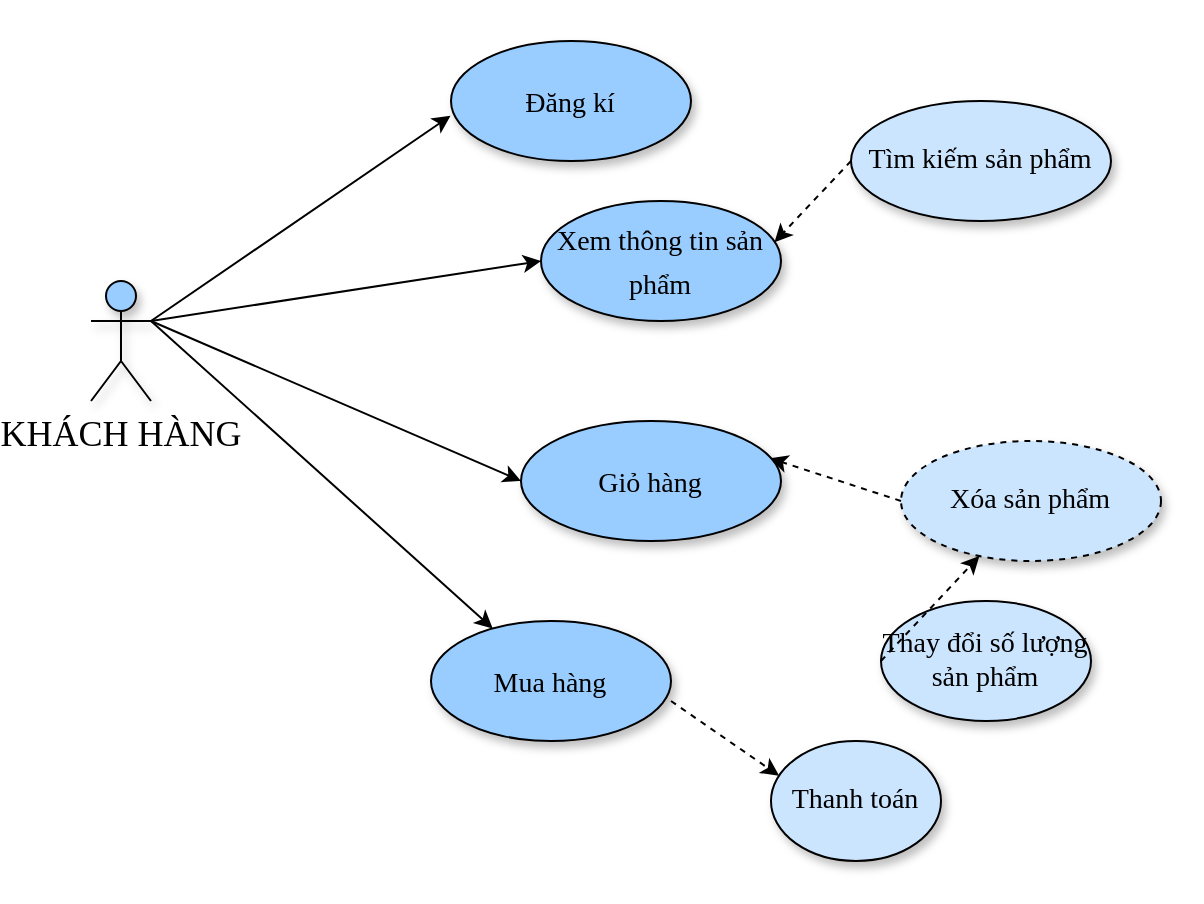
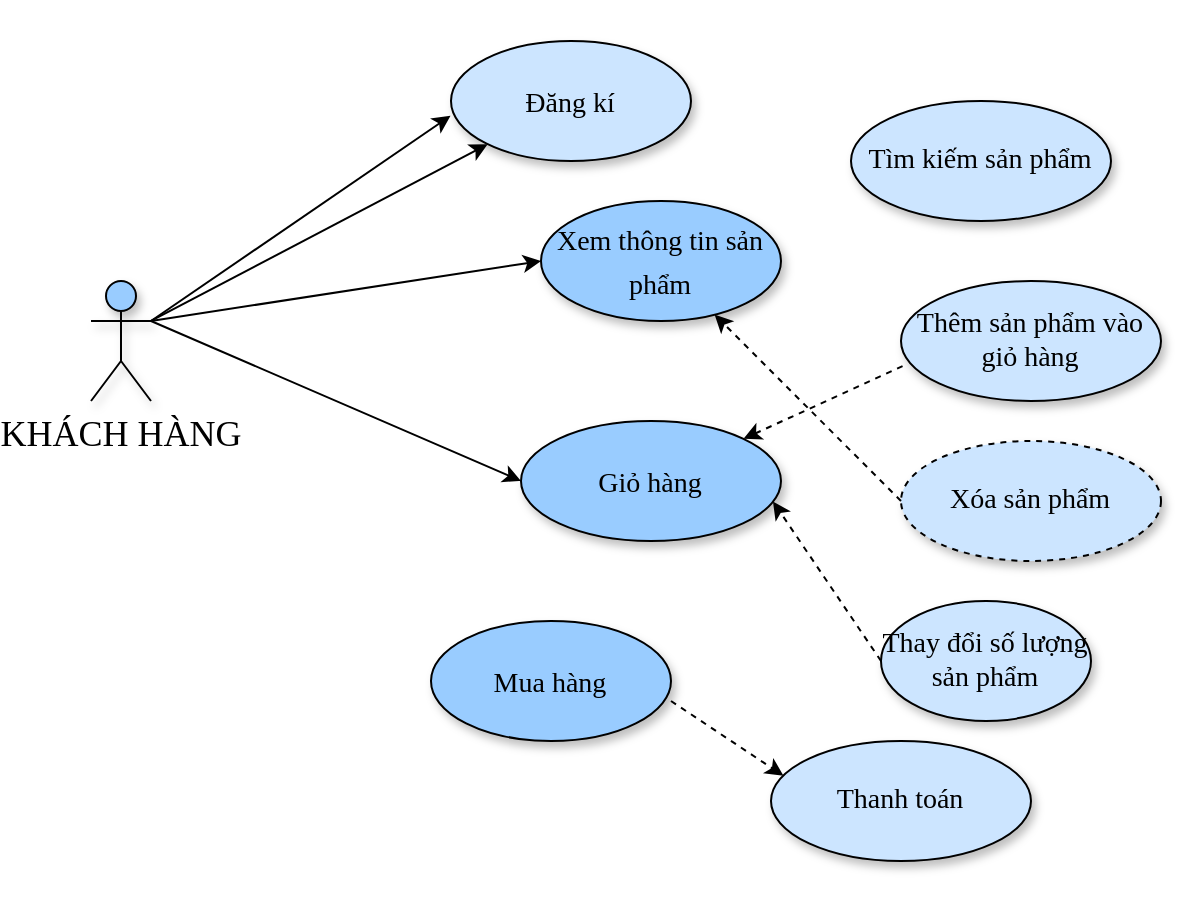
- <mxCell id="13" value="&lt;span style=&quot;font-size: 14px;&quot;&gt;Đăng kí&lt;/span&gt;" style="ellipse;whiteSpace=wrap;html=1;shadow=1;fontFamily=Times New Roman;fontSize=18;fillColor=#99CCFF;" vertex="1" parent="1"><mxGeometry x="200" y="20" width="120" height="60" as="geometry" /></mxCell>
+ <mxCell id="13" value="&lt;span style=&quot;font-size: 14px;&quot;&gt;Đăng kí&lt;/span&gt;" style="ellipse;whiteSpace=wrap;html=1;shadow=1;fontFamily=Times New Roman;fontSize=18;fillColor=#cce5ff;" vertex="1" parent="1"><mxGeometry x="200" y="20" width="120" height="60" as="geometry" /></mxCell>
- <mxCell id="16" value="" style="endArrow=classic;html=1;rounded=0;dashed=1;exitX=0;exitY=0.5;exitDx=0;exitDy=0;entryX=0.973;entryY=0.343;entryDx=0;entryDy=0;entryPerimeter=0;" edge="1" parent="1" source="15" target="3"><mxGeometry width="50" height="50" relative="1" as="geometry"><mxPoint x="435.78" y="192.6" as="sourcePoint" /><mxPoint x="328.459" y="247.691" as="targetPoint" /></mxGeometry></mxCell>
+ <mxCell id="5" value="Thêm sản phẩm vào giỏ hàng" style="ellipse;whiteSpace=wrap;html=1;shadow=1;fontFamily=Times New Roman;fontSize=14;fillColor=#CCE5FF;" parent="1" vertex="1"><mxGeometry x="425" y="140" width="130" height="60" as="geometry" /></mxCell>
+ <mxCell id="10" value="" style="endArrow=classic;html=1;rounded=0;dashed=1;exitX=0.006;exitY=0.71;exitDx=0;exitDy=0;exitPerimeter=0;" parent="1" source="5" target="4" edge="1"><mxGeometry width="50" height="50" relative="1" as="geometry"><mxPoint x="370" y="140" as="sourcePoint" /><mxPoint x="420" y="90" as="targetPoint" /></mxGeometry></mxCell>
- <mxCell id="18" value="" style="endArrow=classic;html=1;rounded=0;fontFamily=Times New Roman;fontSize=14;exitX=1;exitY=0.333;exitDx=0;exitDy=0;exitPerimeter=0;" edge="1" parent="1" source="2" target="17"><mxGeometry width="50" height="50" relative="1" as="geometry"><mxPoint x="60" y="170" as="sourcePoint" /><mxPoint x="200" y="320" as="targetPoint" /></mxGeometry></mxCell>
+ <mxCell id="18" value="" style="endArrow=classic;html=1;rounded=0;fontFamily=Times New Roman;fontSize=14;exitX=1;exitY=0.333;exitDx=0;exitDy=0;exitPerimeter=0;" edge="1" parent="1" source="2" target="13"><mxGeometry width="50" height="50" relative="1" as="geometry"><mxPoint x="60" y="170" as="sourcePoint" /><mxPoint x="200" y="320" as="targetPoint" /></mxGeometry></mxCell>
- <mxCell id="11" value="" style="endArrow=classic;html=1;rounded=0;dashed=1;exitX=0;exitY=0.5;exitDx=0;exitDy=0;entryX=0.957;entryY=0.31;entryDx=0;entryDy=0;entryPerimeter=0;" parent="1" source="8" target="4" edge="1"><mxGeometry width="50" height="50" relative="1" as="geometry"><mxPoint x="380" y="150" as="sourcePoint" /><mxPoint x="307.308" y="241.822" as="targetPoint" /></mxGeometry></mxCell>
+ <mxCell id="11" value="" style="endArrow=classic;html=1;rounded=0;dashed=1;exitX=0;exitY=0.5;exitDx=0;exitDy=0;" parent="1" source="8" target="3" edge="1"><mxGeometry width="50" height="50" relative="1" as="geometry"><mxPoint x="380" y="150" as="sourcePoint" /><mxPoint x="307.308" y="241.822" as="targetPoint" /></mxGeometry></mxCell>
- <mxCell id="12" value="" style="endArrow=classic;html=1;rounded=0;dashed=1;exitX=0;exitY=0.5;exitDx=0;exitDy=0;" parent="1" source="9" target="8" edge="1"><mxGeometry width="50" height="50" relative="1" as="geometry"><mxPoint x="390" y="160" as="sourcePoint" /><mxPoint x="317.308" y="251.822" as="targetPoint" /></mxGeometry></mxCell>
+ <mxCell id="12" value="" style="endArrow=classic;html=1;rounded=0;dashed=1;exitX=0;exitY=0.5;exitDx=0;exitDy=0;entryX=0.969;entryY=0.67;entryDx=0;entryDy=0;entryPerimeter=0;" parent="1" source="9" target="4" edge="1"><mxGeometry width="50" height="50" relative="1" as="geometry"><mxPoint x="390" y="160" as="sourcePoint" /><mxPoint x="317.308" y="251.822" as="targetPoint" /></mxGeometry></mxCell>
- <mxCell id="19" value="Thanh toán" style="ellipse;whiteSpace=wrap;html=1;shadow=1;fontFamily=Times New Roman;fontSize=14;fillColor=#CCE5FF;" vertex="1" parent="1"><mxGeometry x="360" y="370" width="85" height="60" as="geometry" /></mxCell>
+ <mxCell id="19" value="Thanh toán" style="ellipse;whiteSpace=wrap;html=1;shadow=1;fontFamily=Times New Roman;fontSize=14;fillColor=#CCE5FF;" vertex="1" parent="1"><mxGeometry x="360" y="370" width="130" height="60" as="geometry" /></mxCell>
